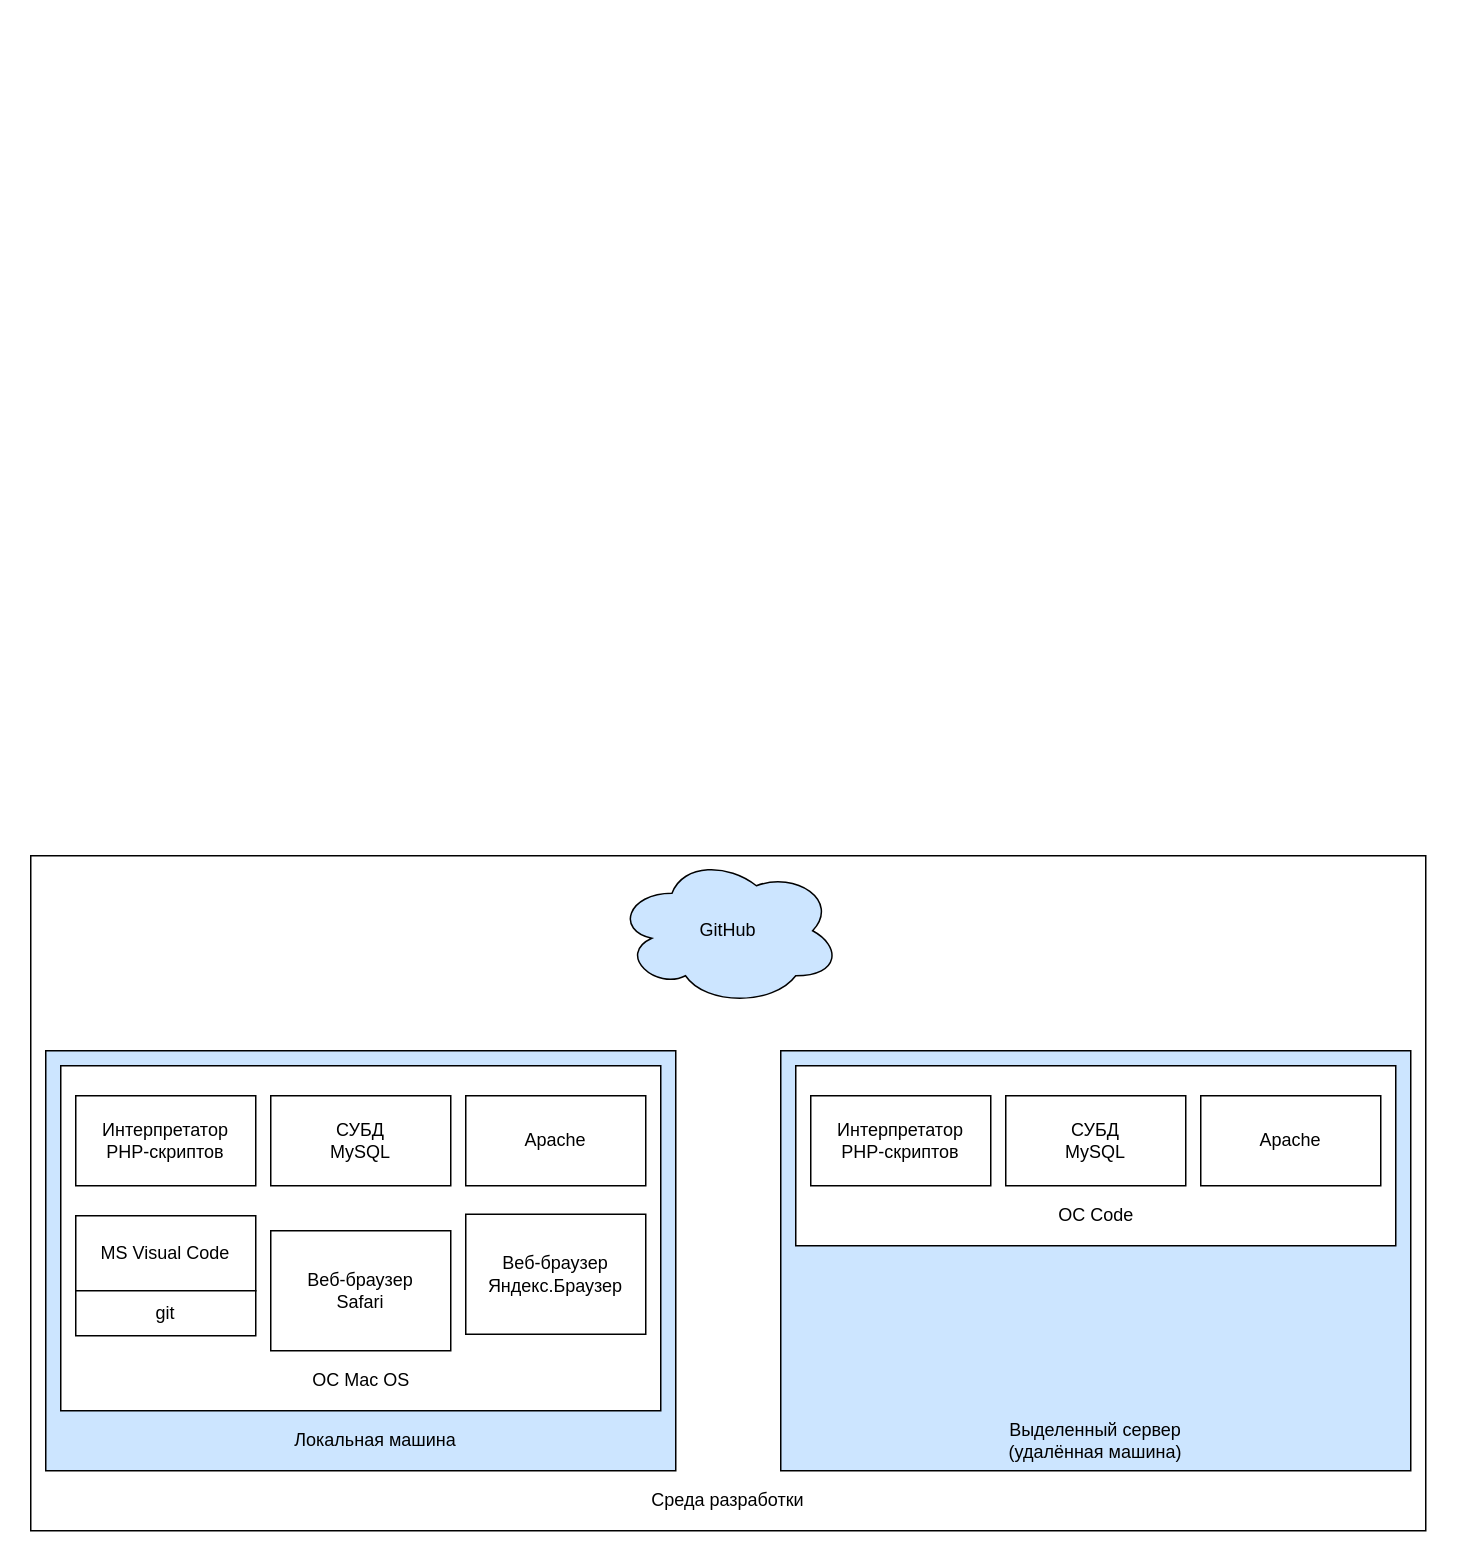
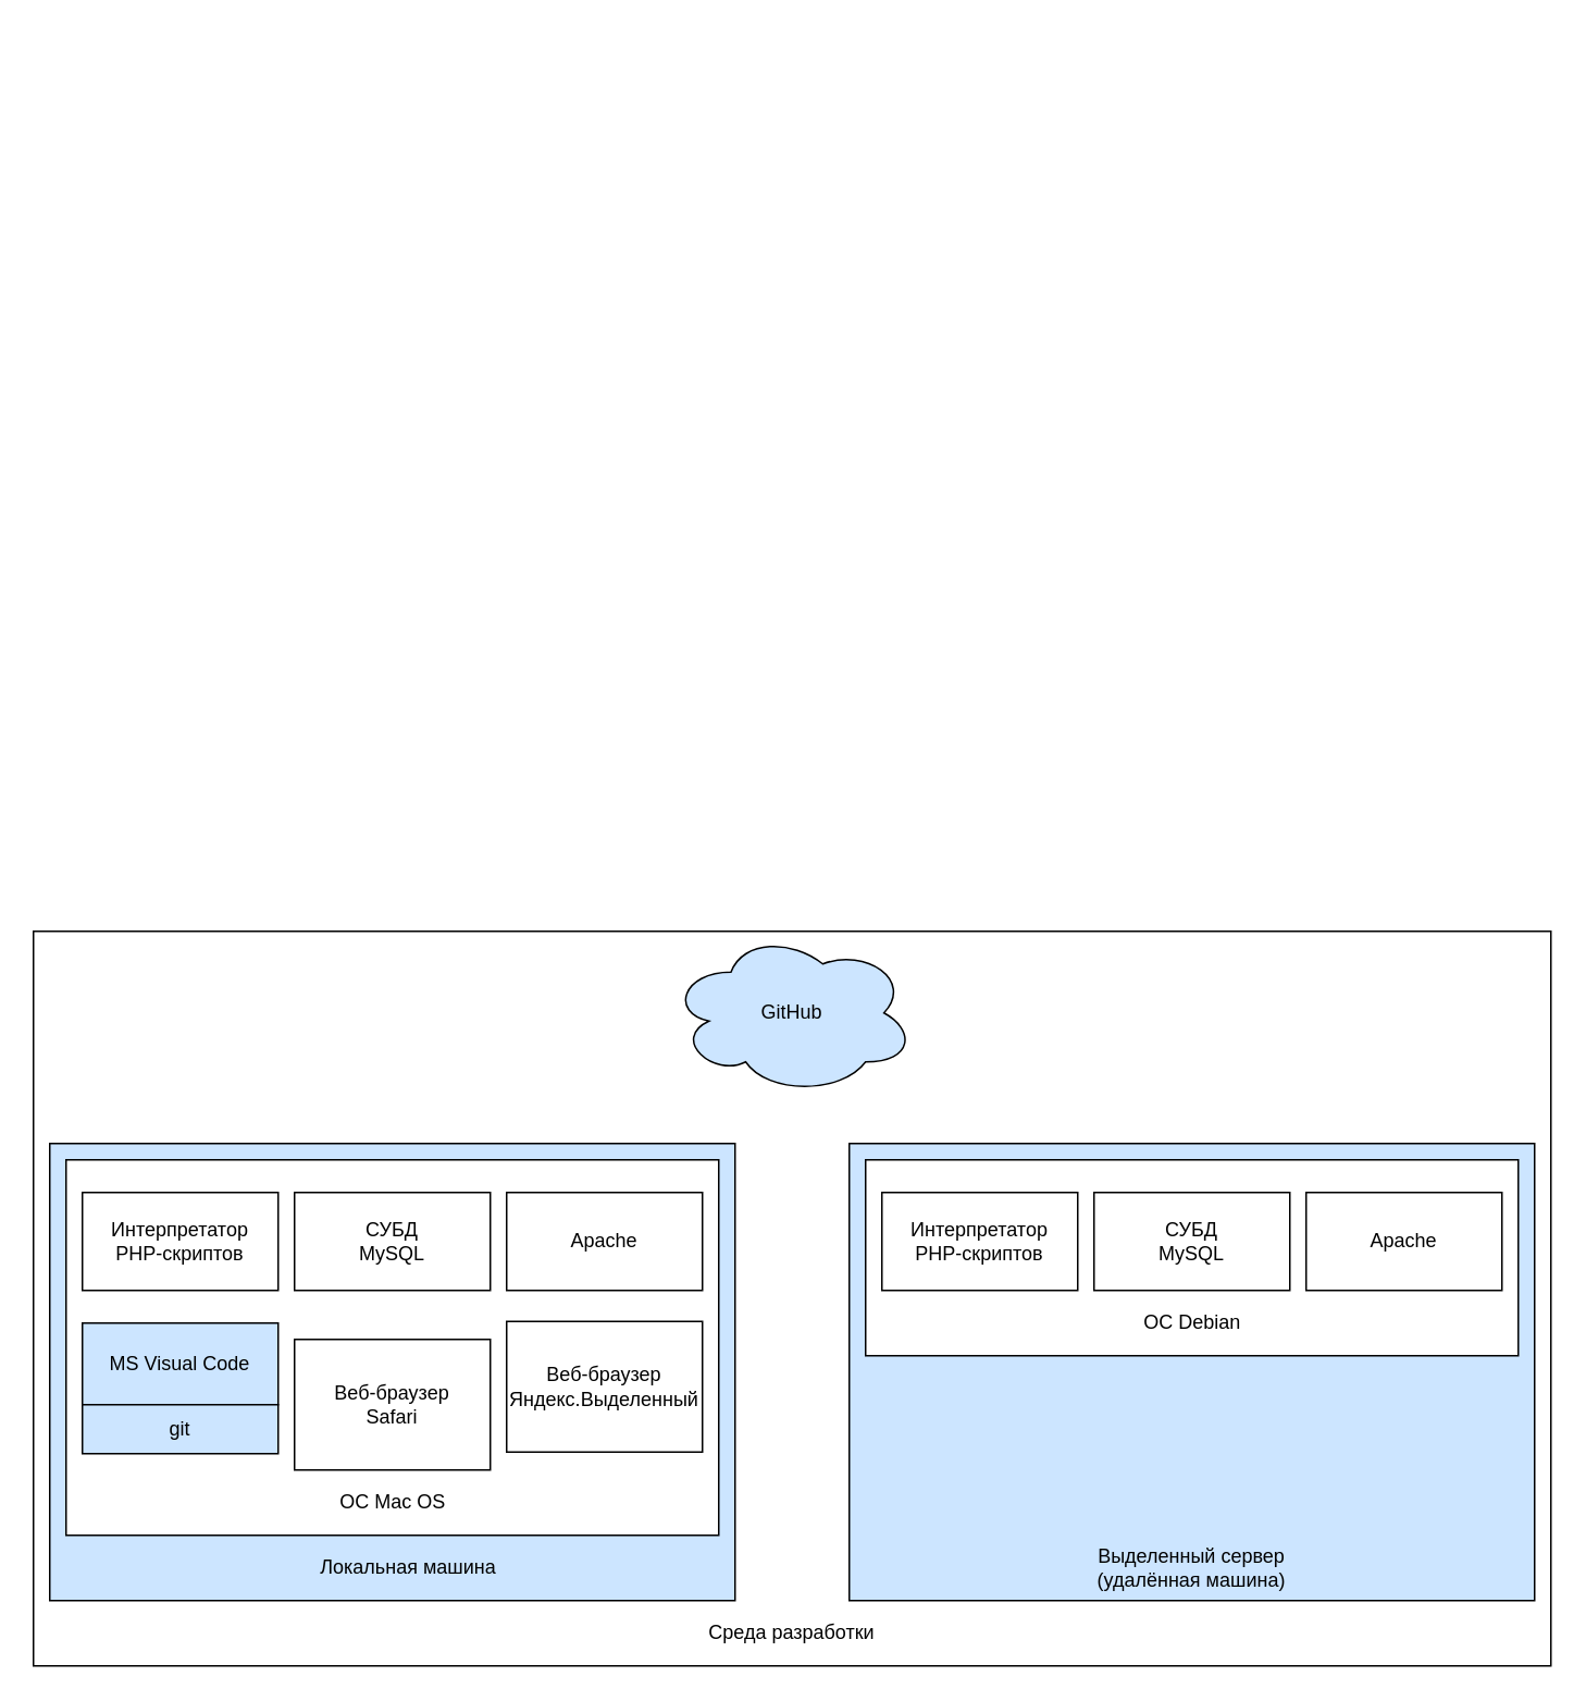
- <mxCell id="17" value="ОС Code" style="text;html=1;strokeColor=none;fillColor=none;align=center;verticalAlign=middle;whiteSpace=wrap;rounded=0;" vertex="1" parent="12"><mxGeometry x="132.5" y="90" width="135" height="20" as="geometry" /></mxCell>
+ <mxCell id="17" value="ОС Debian" style="text;html=1;strokeColor=none;fillColor=none;align=center;verticalAlign=middle;whiteSpace=wrap;rounded=0;" vertex="1" parent="12"><mxGeometry x="132.5" y="90" width="135" height="20" as="geometry" /></mxCell>
- <mxCell id="26" value="MS Visual Code" style="rounded=0;whiteSpace=wrap;html=1;fillColor=#FFFFFF;" vertex="1" parent="25"><mxGeometry width="120" height="50" as="geometry" /></mxCell>
+ <mxCell id="26" value="MS Visual Code" style="rounded=0;whiteSpace=wrap;html=1;fillColor=#cce5ff;" vertex="1" parent="25"><mxGeometry width="120" height="50" as="geometry" /></mxCell>
- <mxCell id="29" value="Веб-браузер&lt;br&gt;Яндекс.Браузер&lt;br&gt;" style="rounded=0;whiteSpace=wrap;html=1;fillColor=#FFFFFF;" vertex="1" parent="19"><mxGeometry x="270" y="99" width="120" height="80" as="geometry" /></mxCell>
+ <mxCell id="29" value="Веб-браузер&lt;br&gt;Яндекс.Выделенный&lt;br&gt;" style="rounded=0;whiteSpace=wrap;html=1;fillColor=#FFFFFF;" vertex="1" parent="19"><mxGeometry x="270" y="99" width="120" height="80" as="geometry" /></mxCell>
- <mxCell id="27" value="git" style="rounded=0;whiteSpace=wrap;html=1;fillColor=#FFFFFF;" vertex="1" parent="25"><mxGeometry y="50" width="120" height="30" as="geometry" /></mxCell>
+ <mxCell id="27" value="git" style="rounded=0;whiteSpace=wrap;html=1;fillColor=#cce5ff;" vertex="1" parent="25"><mxGeometry y="50" width="120" height="30" as="geometry" /></mxCell>
